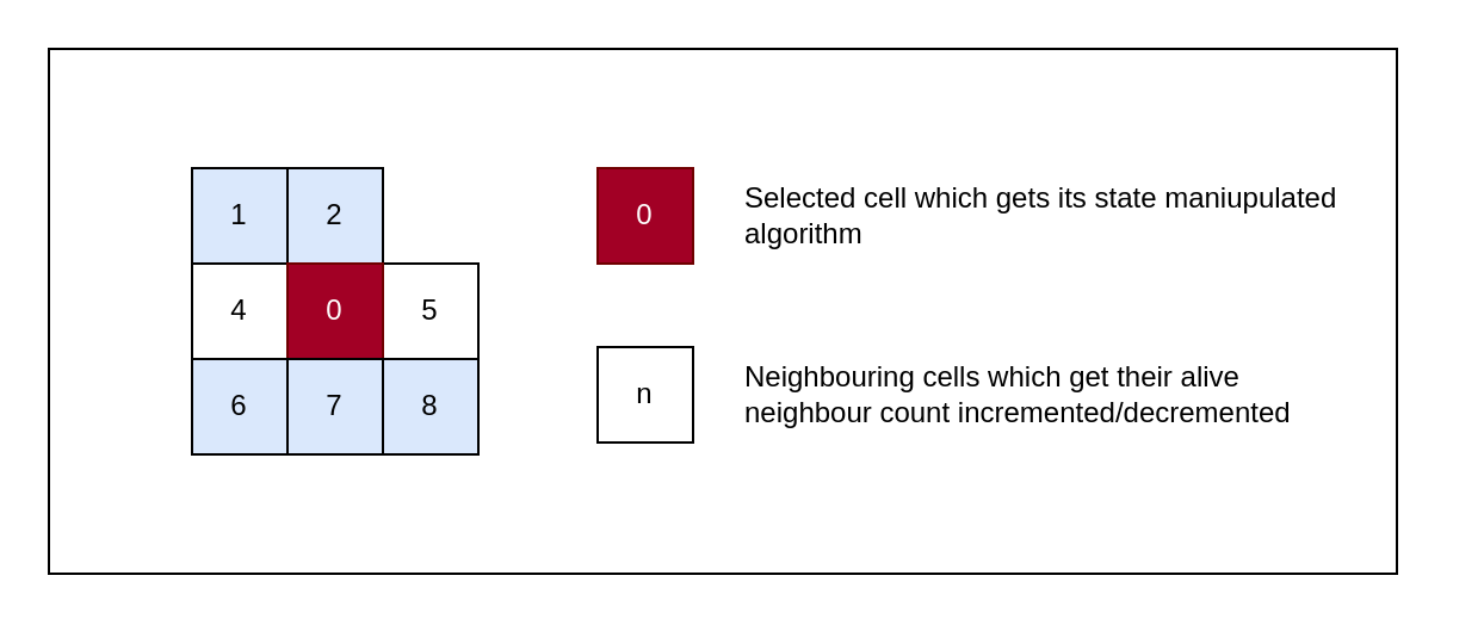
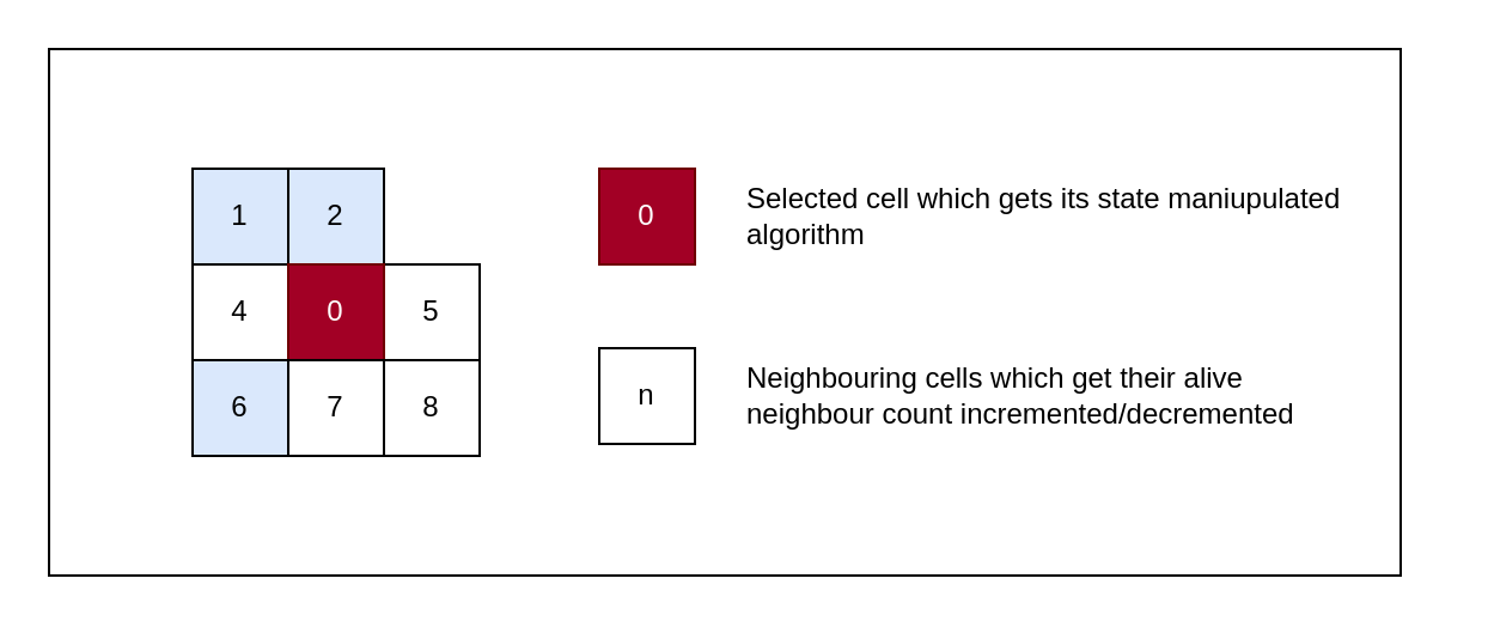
- <mxCell id="11" value="7" style="rounded=0;whiteSpace=wrap;html=1;fillColor=#dae8fc;" vertex="1" parent="4"><mxGeometry x="40" y="80" width="40" height="40" as="geometry" /></mxCell>
+ <mxCell id="11" value="7" style="rounded=0;whiteSpace=wrap;html=1;" vertex="1" parent="4"><mxGeometry x="40" y="80" width="40" height="40" as="geometry" /></mxCell>
- <mxCell id="12" value="8" style="rounded=0;whiteSpace=wrap;html=1;fillColor=#dae8fc;" vertex="1" parent="4"><mxGeometry x="80" y="80" width="40" height="40" as="geometry" /></mxCell>
+ <mxCell id="12" value="8" style="rounded=0;whiteSpace=wrap;html=1;" vertex="1" parent="4"><mxGeometry x="80" y="80" width="40" height="40" as="geometry" /></mxCell>
